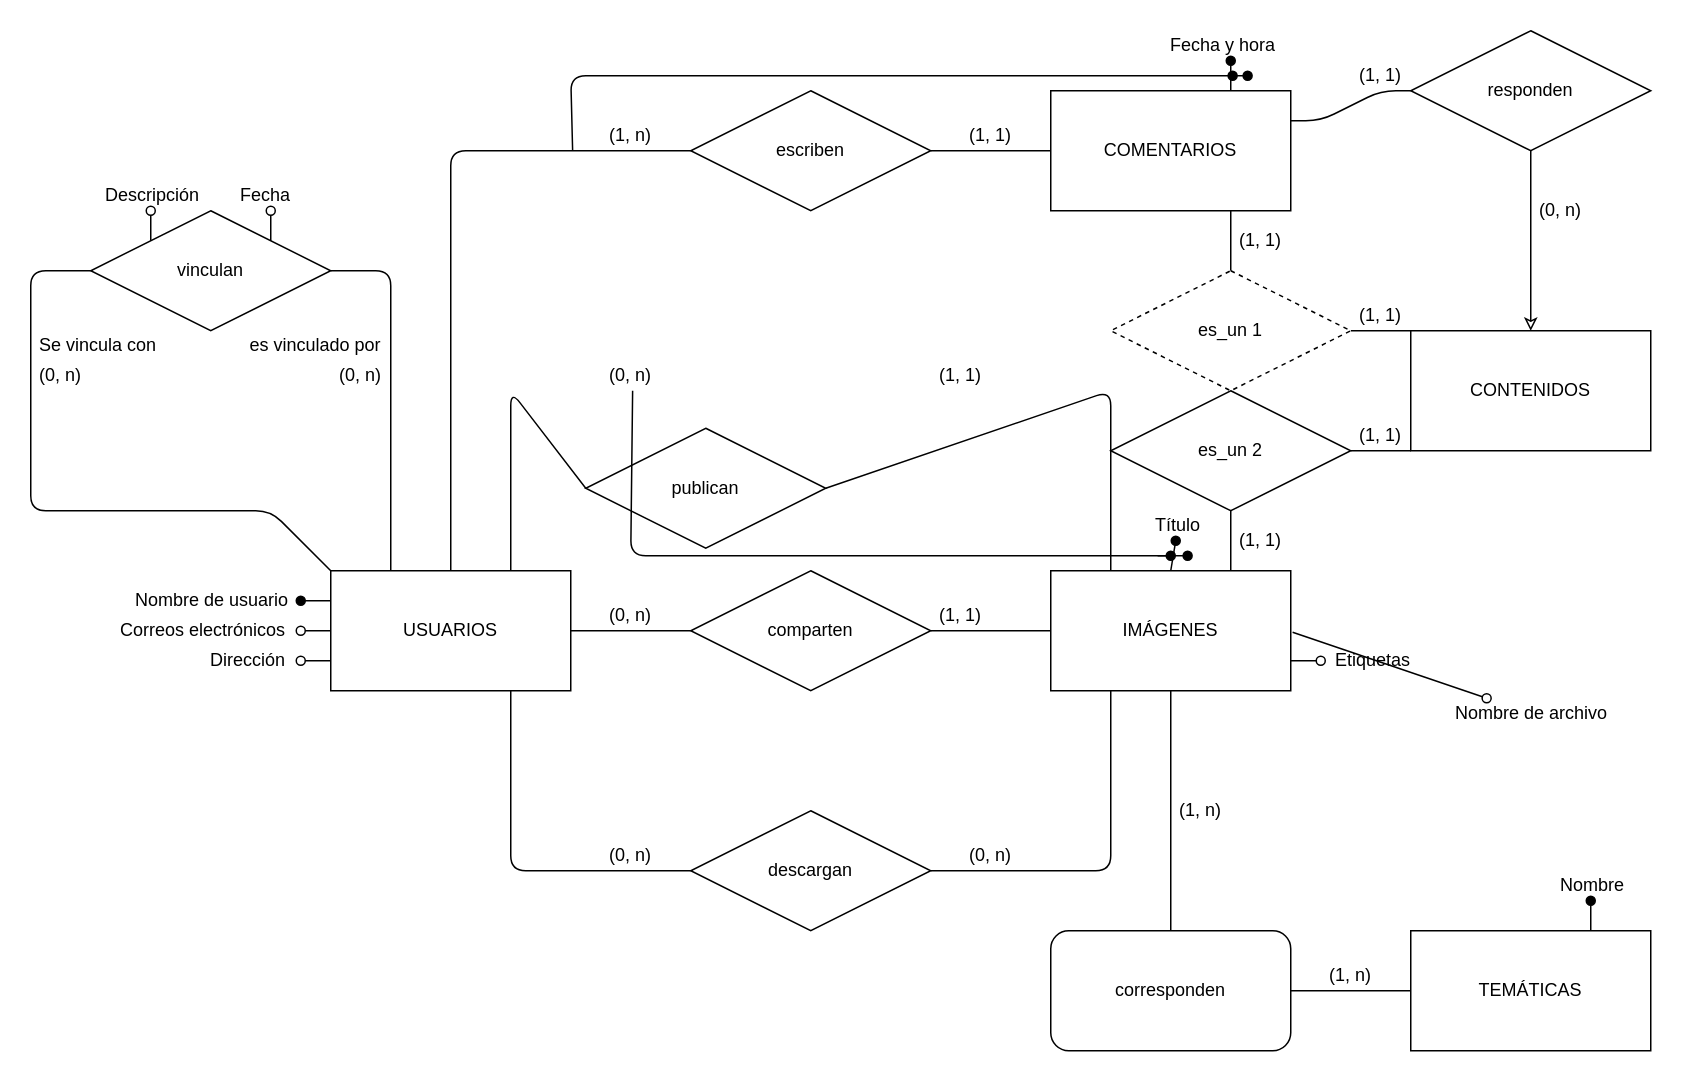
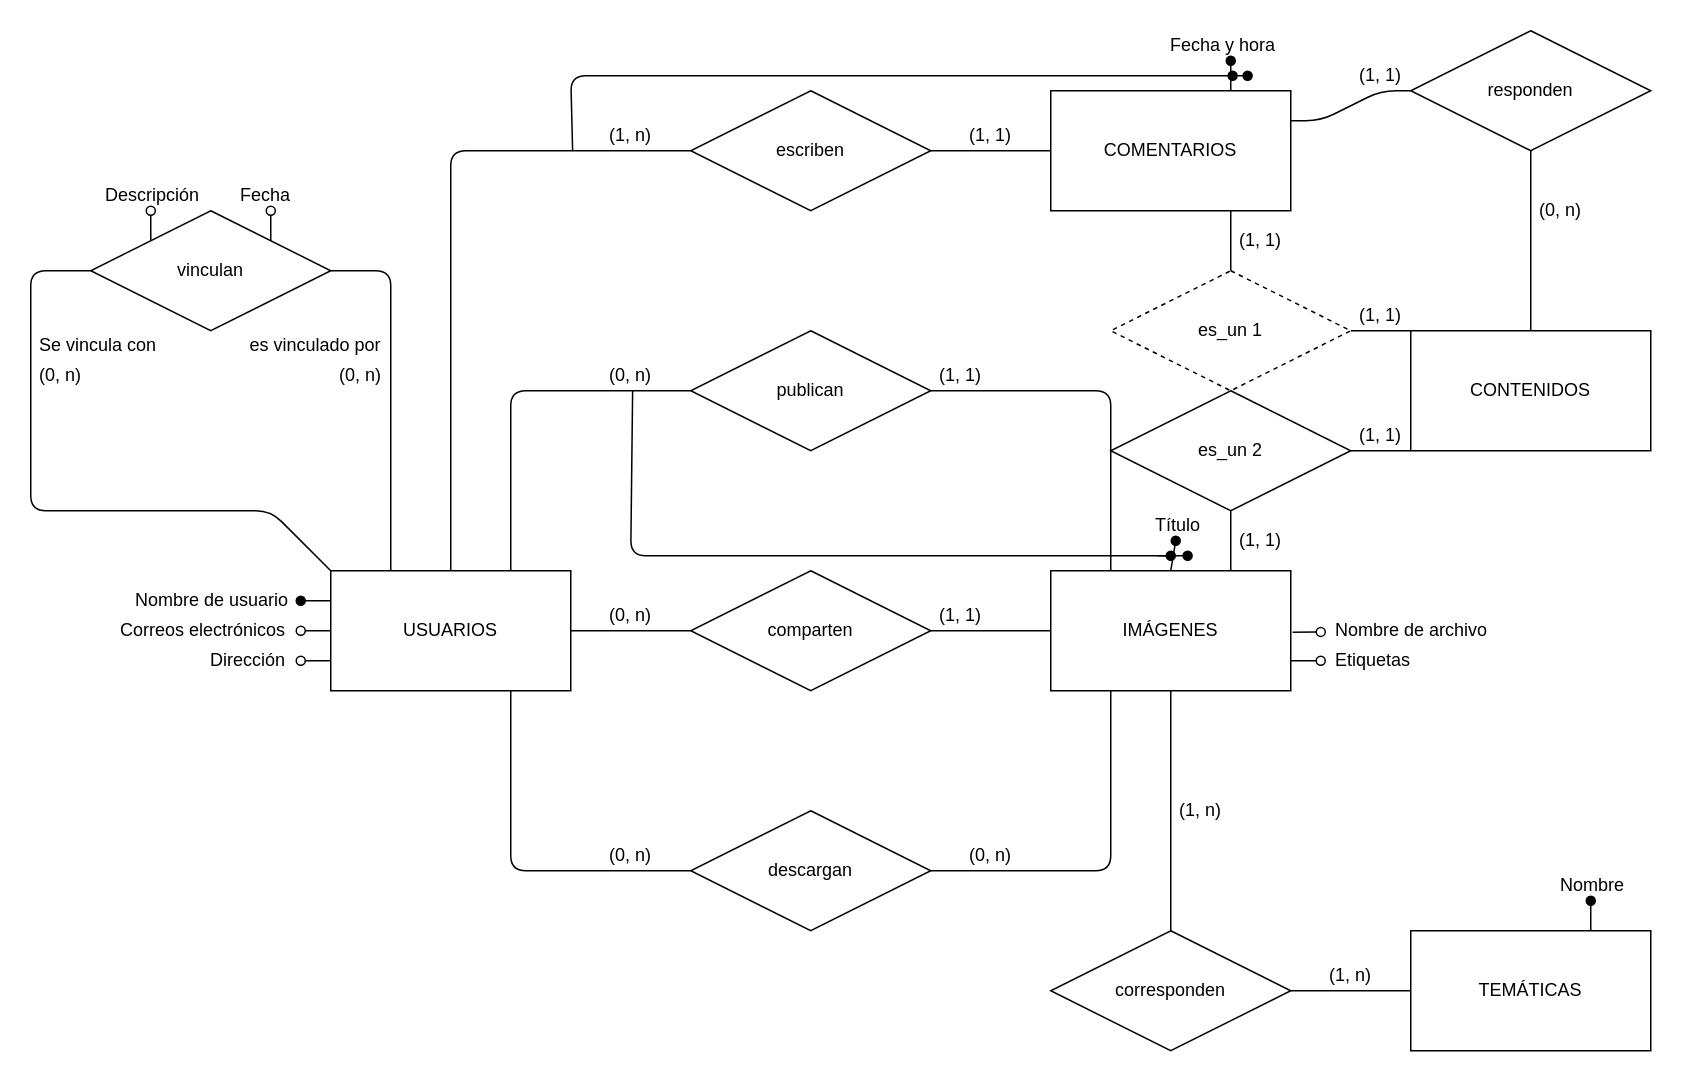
- <mxCell id="15" style="edgeStyle=none;html=1;exitX=0.5;exitY=1;exitDx=0;exitDy=0;entryX=0.5;entryY=0;entryDx=0;entryDy=0;endArrow=classic;endFill=0;" edge="1" parent="1" source="16" target="14"><mxGeometry relative="1" as="geometry" /></mxCell>
+ <mxCell id="15" style="edgeStyle=none;html=1;exitX=0.5;exitY=1;exitDx=0;exitDy=0;entryX=0.5;entryY=0;entryDx=0;entryDy=0;endArrow=none;endFill=0;" edge="1" parent="1" source="16" target="14"><mxGeometry relative="1" as="geometry" /></mxCell>
- <mxCell id="13" value="publican" style="rhombus;whiteSpace=wrap;html=1;" vertex="1" parent="1"><mxGeometry x="390" y="285" width="160" height="80" as="geometry" /></mxCell>
+ <mxCell id="13" value="publican" style="rhombus;whiteSpace=wrap;html=1;" vertex="1" parent="1"><mxGeometry x="460" y="220" width="160" height="80" as="geometry" /></mxCell>
- <mxCell id="52" value="Nombre de archivo" style="text;html=1;strokeColor=none;fillColor=none;align=left;verticalAlign=middle;whiteSpace=wrap;rounded=0;container=0;spacingLeft=8;" vertex="1" parent="1"><mxGeometry x="960" y="465" width="120" height="20" as="geometry" /></mxCell>
+ <mxCell id="52" value="Nombre de archivo" style="text;html=1;strokeColor=none;fillColor=none;align=left;verticalAlign=middle;whiteSpace=wrap;rounded=0;container=0;spacingLeft=8;" vertex="1" parent="1"><mxGeometry x="880" y="410" width="120" height="20" as="geometry" /></mxCell>
- <mxCell id="28" value="corresponden" style="whiteSpace=wrap;html=1;rounded=1;" vertex="1" parent="1"><mxGeometry x="700" y="620" width="160" height="80" as="geometry" /></mxCell>
+ <mxCell id="28" value="corresponden" style="rhombus;whiteSpace=wrap;html=1;" vertex="1" parent="1"><mxGeometry x="700" y="620" width="160" height="80" as="geometry" /></mxCell>
